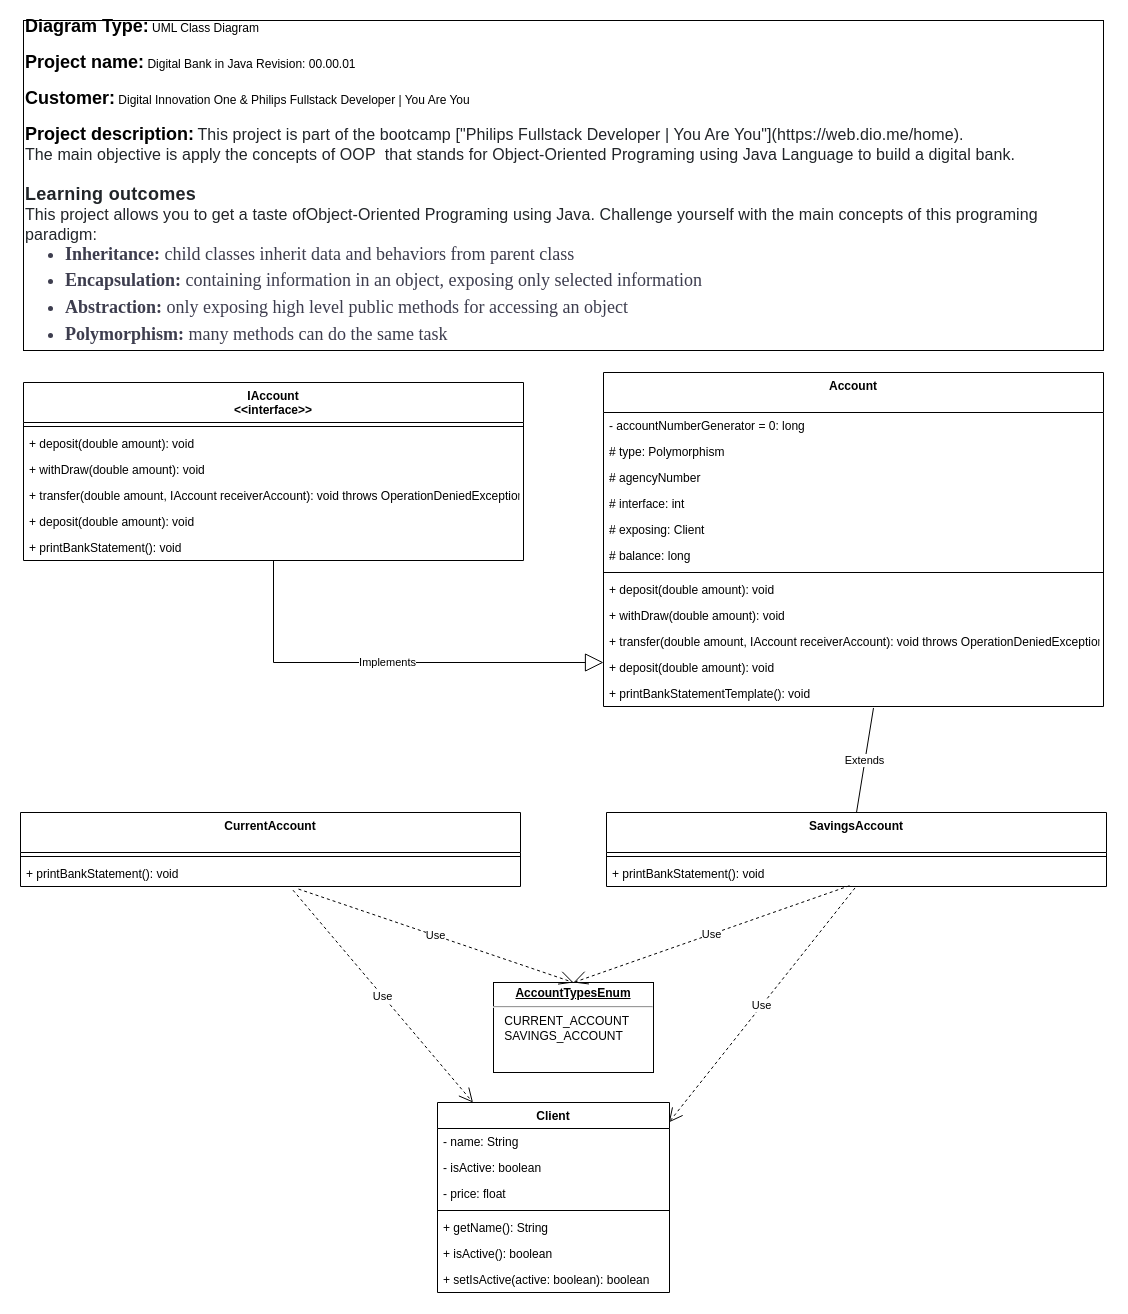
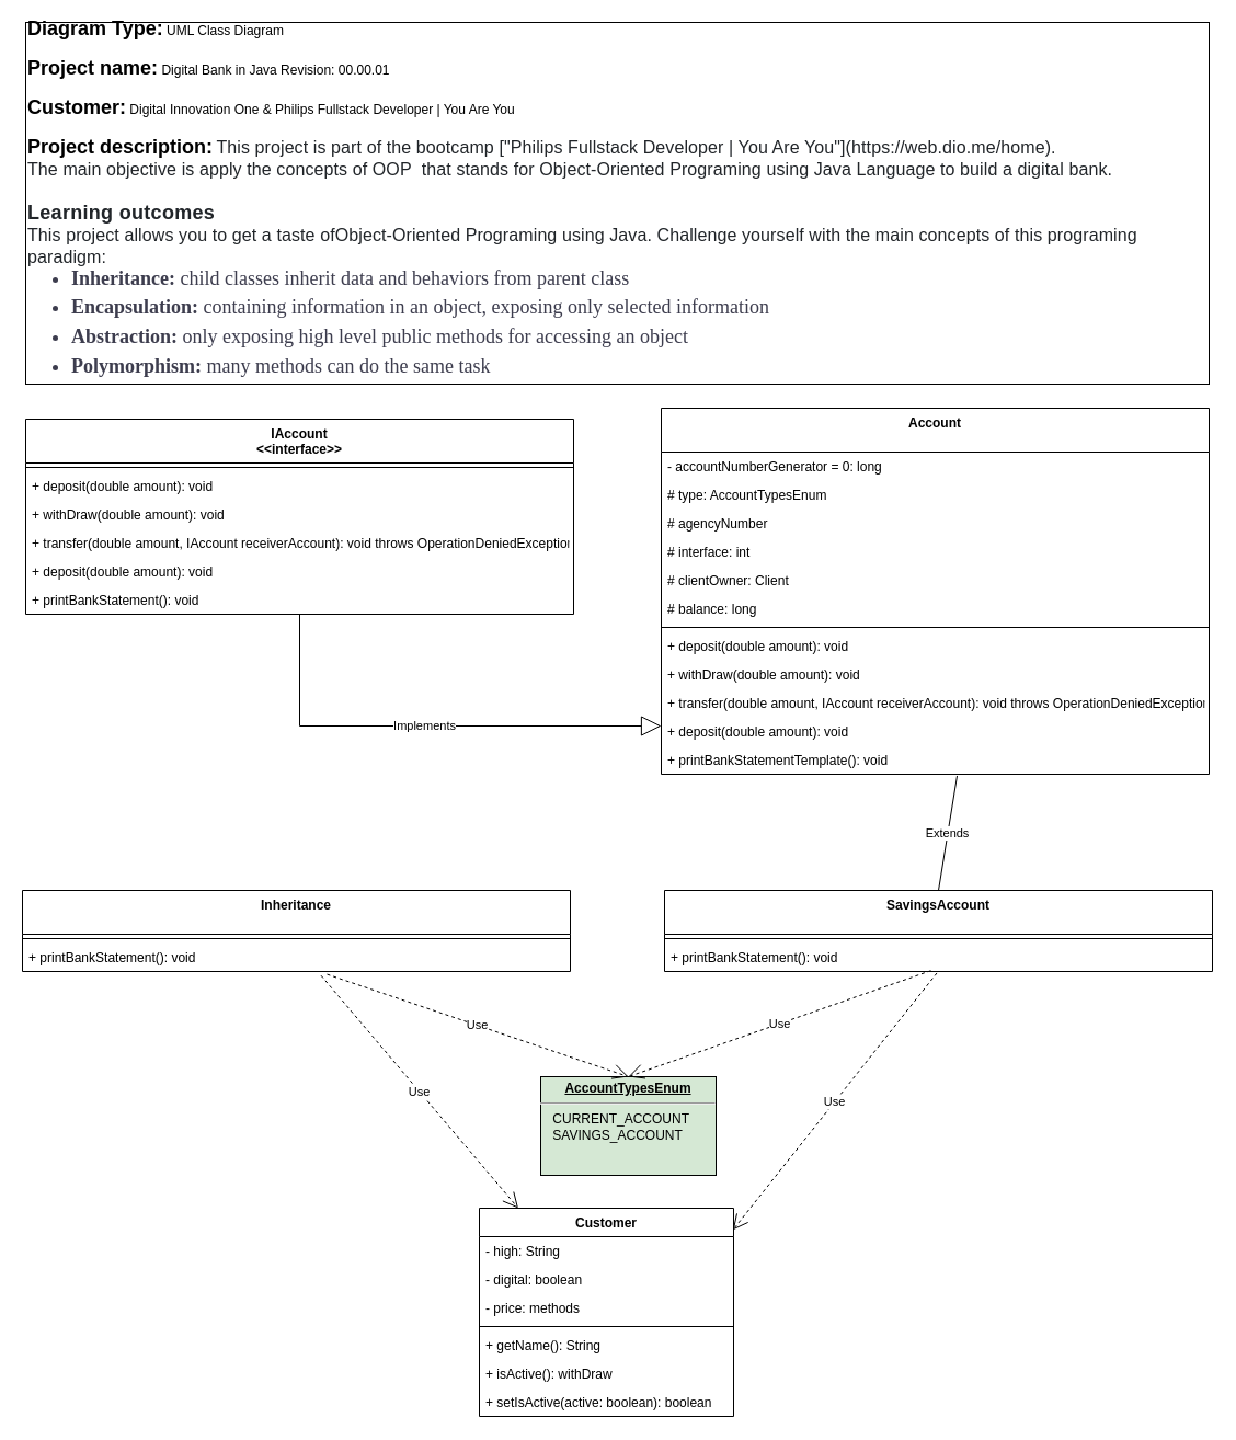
- <mxCell id="21" value="# type: Polymorphism" style="text;strokeColor=none;fillColor=none;align=left;verticalAlign=top;spacingLeft=4;spacingRight=4;overflow=hidden;rotatable=0;points=[[0,0.5],[1,0.5]];portConstraint=eastwest;" vertex="1" parent="19"><mxGeometry y="66" width="500" height="26" as="geometry" /></mxCell>
+ <mxCell id="21" value="# type: AccountTypesEnum" style="text;strokeColor=none;fillColor=none;align=left;verticalAlign=top;spacingLeft=4;spacingRight=4;overflow=hidden;rotatable=0;points=[[0,0.5],[1,0.5]];portConstraint=eastwest;" vertex="1" parent="19"><mxGeometry y="66" width="500" height="26" as="geometry" /></mxCell>
- <mxCell id="24" value="# exposing: Client" style="text;strokeColor=none;fillColor=none;align=left;verticalAlign=top;spacingLeft=4;spacingRight=4;overflow=hidden;rotatable=0;points=[[0,0.5],[1,0.5]];portConstraint=eastwest;" parent="19" vertex="1"><mxGeometry y="144" width="500" height="26" as="geometry" /></mxCell>
+ <mxCell id="24" value="# clientOwner: Client" style="text;strokeColor=none;fillColor=none;align=left;verticalAlign=top;spacingLeft=4;spacingRight=4;overflow=hidden;rotatable=0;points=[[0,0.5],[1,0.5]];portConstraint=eastwest;" parent="19" vertex="1"><mxGeometry y="144" width="500" height="26" as="geometry" /></mxCell>
- <mxCell id="33" value="CurrentAccount" style="swimlane;fontStyle=1;align=center;verticalAlign=top;childLayout=stackLayout;horizontal=1;startSize=40;horizontalStack=0;resizeParent=1;resizeParentMax=0;resizeLast=0;collapsible=1;marginBottom=0;" vertex="1" parent="1"><mxGeometry x="20" y="812" width="500" height="74" as="geometry" /></mxCell>
+ <mxCell id="33" value="Inheritance" style="swimlane;fontStyle=1;align=center;verticalAlign=top;childLayout=stackLayout;horizontal=1;startSize=40;horizontalStack=0;resizeParent=1;resizeParentMax=0;resizeLast=0;collapsible=1;marginBottom=0;" vertex="1" parent="1"><mxGeometry x="20" y="812" width="500" height="74" as="geometry" /></mxCell>
- <mxCell id="41" value="&lt;p style=&quot;margin: 4px 0px 0px ; text-align: center&quot;&gt;&lt;span style=&quot;font-size: 12px&quot;&gt;&lt;b&gt;&lt;u&gt;AccountTypesEnum&lt;/u&gt;&lt;/b&gt;&lt;/span&gt;&lt;br&gt;&lt;/p&gt;&lt;hr&gt;&lt;p style=&quot;margin: 0px ; margin-left: 8px&quot;&gt;&lt;span style=&quot;font-size: 12px&quot;&gt;&amp;nbsp;CURRENT_ACCOUNT&lt;/span&gt;&lt;/p&gt;&lt;p style=&quot;margin: 0px ; margin-left: 8px&quot;&gt;&lt;span style=&quot;font-size: 12px&quot;&gt;&amp;nbsp;SAVINGS_ACCOUNT&lt;/span&gt;&lt;br&gt;&lt;/p&gt;" style="verticalAlign=top;align=left;overflow=fill;fontSize=12;fontFamily=Helvetica;html=1;" vertex="1" parent="1"><mxGeometry x="493" y="982" width="160" height="90" as="geometry" /></mxCell>
+ <mxCell id="41" value="&lt;p style=&quot;margin: 4px 0px 0px ; text-align: center&quot;&gt;&lt;span style=&quot;font-size: 12px&quot;&gt;&lt;b&gt;&lt;u&gt;AccountTypesEnum&lt;/u&gt;&lt;/b&gt;&lt;/span&gt;&lt;br&gt;&lt;/p&gt;&lt;hr&gt;&lt;p style=&quot;margin: 0px ; margin-left: 8px&quot;&gt;&lt;span style=&quot;font-size: 12px&quot;&gt;&amp;nbsp;CURRENT_ACCOUNT&lt;/span&gt;&lt;/p&gt;&lt;p style=&quot;margin: 0px ; margin-left: 8px&quot;&gt;&lt;span style=&quot;font-size: 12px&quot;&gt;&amp;nbsp;SAVINGS_ACCOUNT&lt;/span&gt;&lt;br&gt;&lt;/p&gt;" style="verticalAlign=top;align=left;overflow=fill;fontSize=12;fontFamily=Helvetica;html=1;fillColor=#d5e8d4;" vertex="1" parent="1"><mxGeometry x="493" y="982" width="160" height="90" as="geometry" /></mxCell>
- <mxCell id="11" value="Client" style="swimlane;fontStyle=1;align=center;verticalAlign=top;childLayout=stackLayout;horizontal=1;startSize=26;horizontalStack=0;resizeParent=1;resizeParentMax=0;resizeLast=0;collapsible=1;marginBottom=0;" parent="1" vertex="1"><mxGeometry x="437" y="1102" width="232" height="190" as="geometry" /></mxCell>
+ <mxCell id="11" value="Customer" style="swimlane;fontStyle=1;align=center;verticalAlign=top;childLayout=stackLayout;horizontal=1;startSize=26;horizontalStack=0;resizeParent=1;resizeParentMax=0;resizeLast=0;collapsible=1;marginBottom=0;" parent="1" vertex="1"><mxGeometry x="437" y="1102" width="232" height="190" as="geometry" /></mxCell>
- <mxCell id="12" value="- name: String" style="text;strokeColor=none;fillColor=none;align=left;verticalAlign=top;spacingLeft=4;spacingRight=4;overflow=hidden;rotatable=0;points=[[0,0.5],[1,0.5]];portConstraint=eastwest;" parent="11" vertex="1"><mxGeometry y="26" width="232" height="26" as="geometry" /></mxCell>
+ <mxCell id="12" value="- high: String" style="text;strokeColor=none;fillColor=none;align=left;verticalAlign=top;spacingLeft=4;spacingRight=4;overflow=hidden;rotatable=0;points=[[0,0.5],[1,0.5]];portConstraint=eastwest;" parent="11" vertex="1"><mxGeometry y="26" width="232" height="26" as="geometry" /></mxCell>
- <mxCell id="13" value="- isActive: boolean" style="text;strokeColor=none;fillColor=none;align=left;verticalAlign=top;spacingLeft=4;spacingRight=4;overflow=hidden;rotatable=0;points=[[0,0.5],[1,0.5]];portConstraint=eastwest;" parent="11" vertex="1"><mxGeometry y="52" width="232" height="26" as="geometry" /></mxCell>
+ <mxCell id="13" value="- digital: boolean" style="text;strokeColor=none;fillColor=none;align=left;verticalAlign=top;spacingLeft=4;spacingRight=4;overflow=hidden;rotatable=0;points=[[0,0.5],[1,0.5]];portConstraint=eastwest;" parent="11" vertex="1"><mxGeometry y="52" width="232" height="26" as="geometry" /></mxCell>
- <mxCell id="14" value="- price: float" style="text;strokeColor=none;fillColor=none;align=left;verticalAlign=top;spacingLeft=4;spacingRight=4;overflow=hidden;rotatable=0;points=[[0,0.5],[1,0.5]];portConstraint=eastwest;" parent="11" vertex="1"><mxGeometry y="78" width="232" height="26" as="geometry" /></mxCell>
+ <mxCell id="14" value="- price: methods" style="text;strokeColor=none;fillColor=none;align=left;verticalAlign=top;spacingLeft=4;spacingRight=4;overflow=hidden;rotatable=0;points=[[0,0.5],[1,0.5]];portConstraint=eastwest;" parent="11" vertex="1"><mxGeometry y="78" width="232" height="26" as="geometry" /></mxCell>
- <mxCell id="17" value="+ isActive(): boolean" style="text;strokeColor=none;fillColor=none;align=left;verticalAlign=top;spacingLeft=4;spacingRight=4;overflow=hidden;rotatable=0;points=[[0,0.5],[1,0.5]];portConstraint=eastwest;" vertex="1" parent="11"><mxGeometry y="138" width="232" height="26" as="geometry" /></mxCell>
+ <mxCell id="17" value="+ isActive(): withDraw" style="text;strokeColor=none;fillColor=none;align=left;verticalAlign=top;spacingLeft=4;spacingRight=4;overflow=hidden;rotatable=0;points=[[0,0.5],[1,0.5]];portConstraint=eastwest;" vertex="1" parent="11"><mxGeometry y="138" width="232" height="26" as="geometry" /></mxCell>
